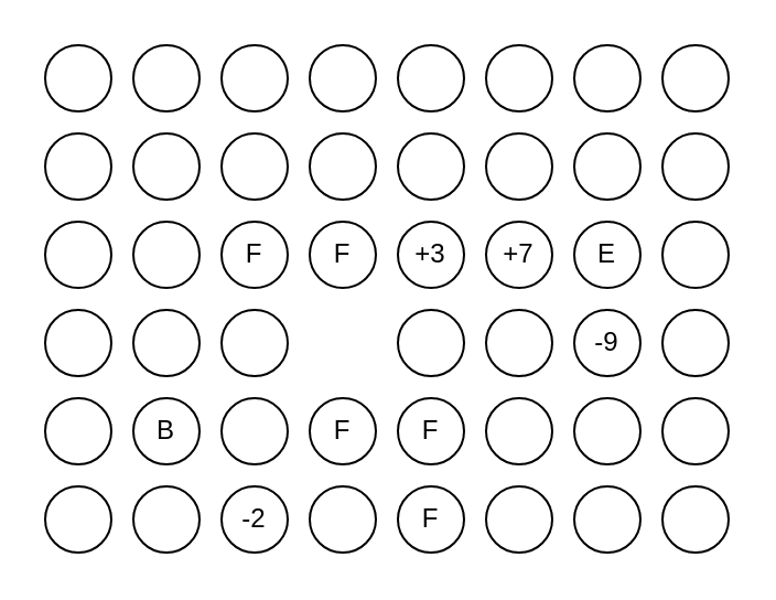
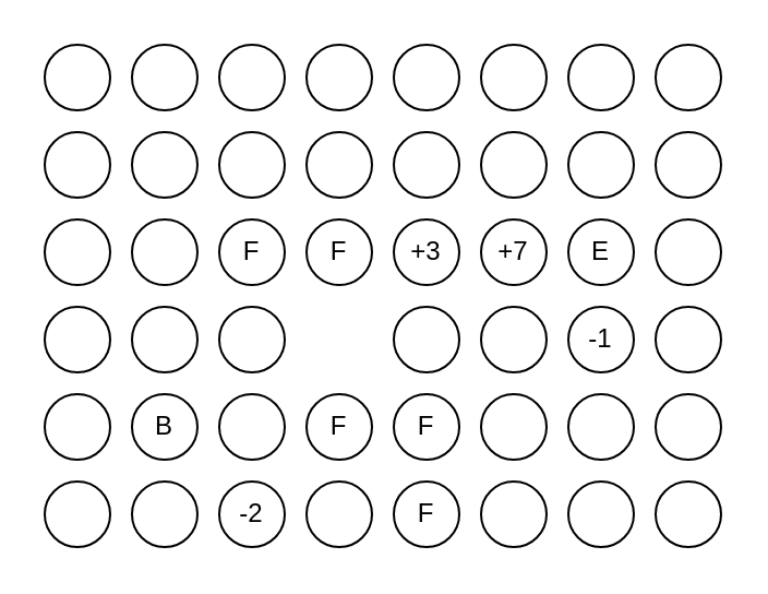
- <mxCell id="31" value="-9" style="ellipse;whiteSpace=wrap;html=1;aspect=fixed;labelBackgroundColor=none;rounded=0;" parent="1" vertex="1"><mxGeometry x="260" y="140" width="30" height="30" as="geometry" /></mxCell>
+ <mxCell id="31" value="-1" style="ellipse;whiteSpace=wrap;html=1;aspect=fixed;labelBackgroundColor=none;rounded=0;" parent="1" vertex="1"><mxGeometry x="260" y="140" width="30" height="30" as="geometry" /></mxCell>
